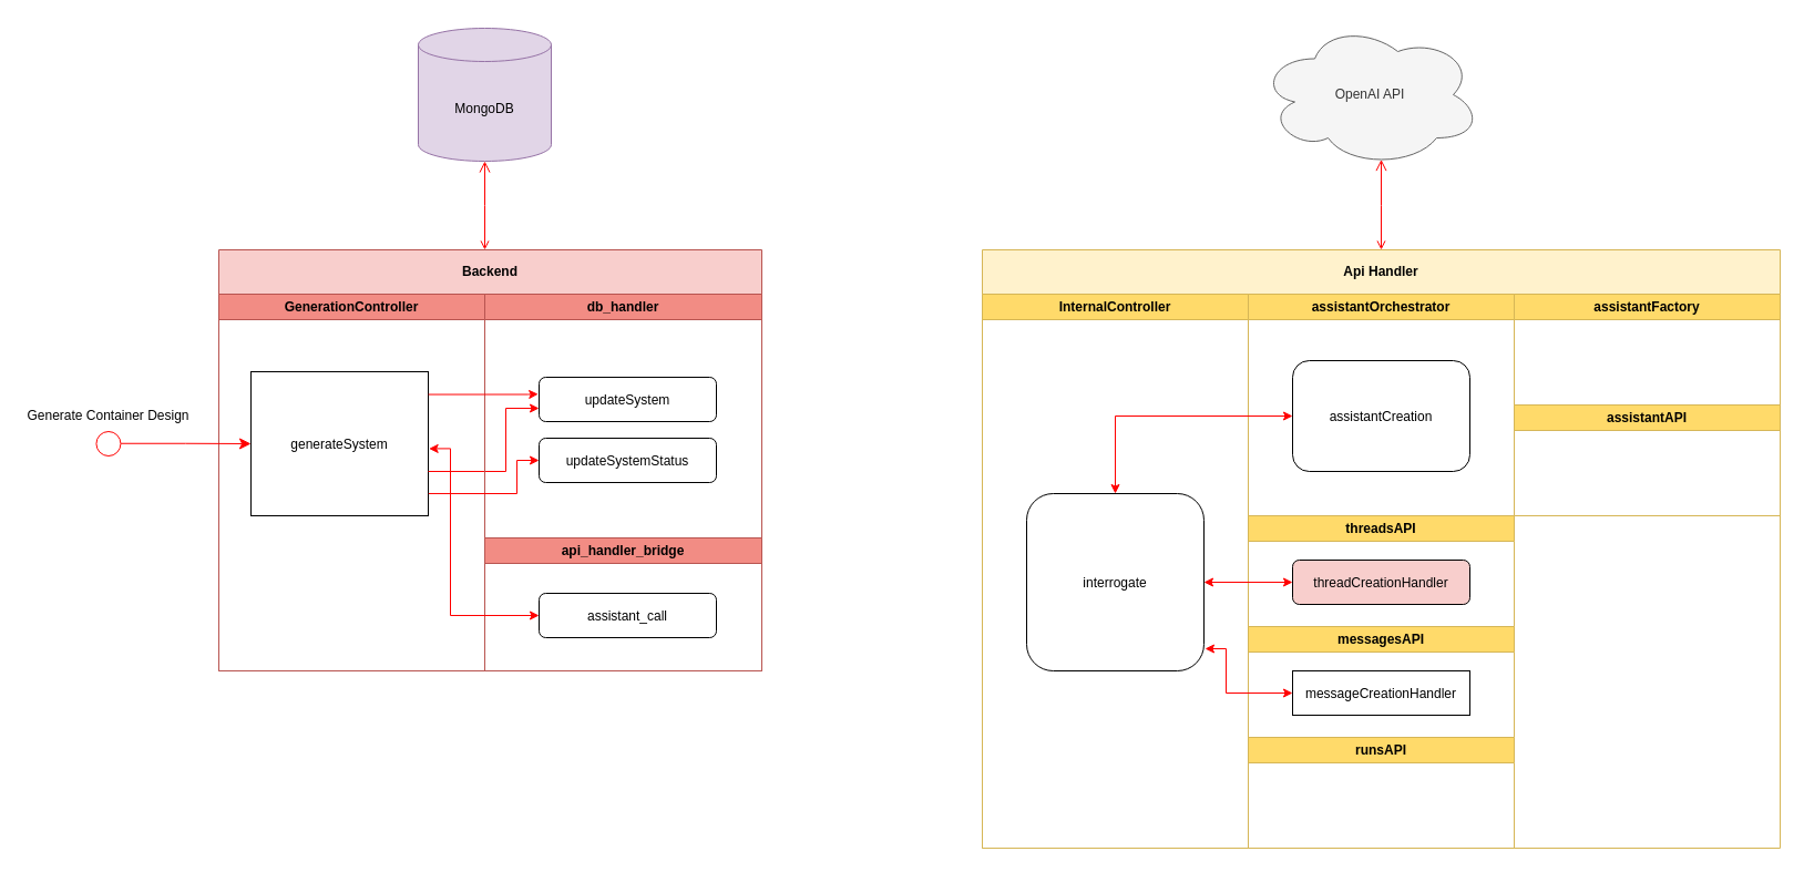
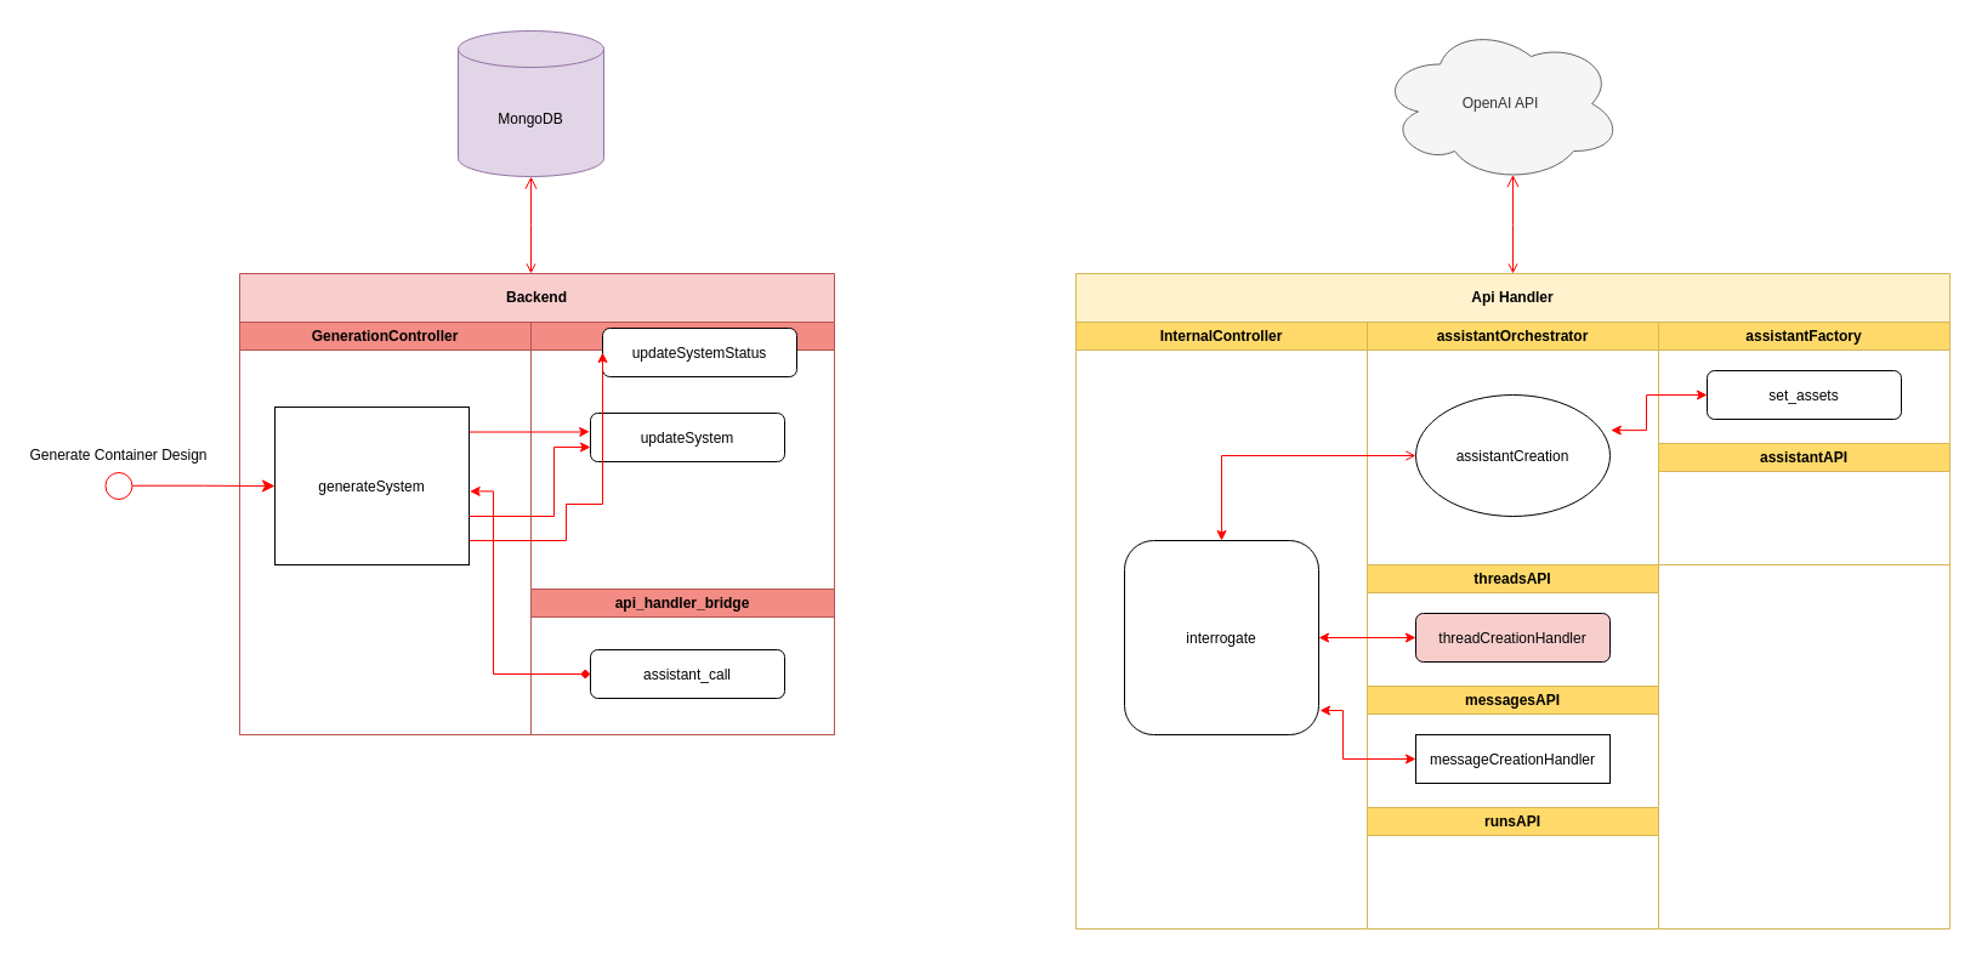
+ <mxCell id="25" value="set_assets" style="rounded=1;" vertex="1" parent="24"><mxGeometry x="40" y="40" width="160" height="40" as="geometry" /></mxCell>
+ <mxCell id="27" value="" style="edgeStyle=orthogonalEdgeStyle;rounded=0;orthogonalLoop=1;jettySize=auto;html=1;startArrow=classic;startFill=1;entryX=0;entryY=0.5;entryDx=0;entryDy=0;exitX=1.005;exitY=0.291;exitDx=0;exitDy=0;exitPerimeter=0;strokeColor=#ff0000;" edge="1" parent="18" source="22" target="25"><mxGeometry relative="1" as="geometry"><mxPoint x="450" y="110" as="sourcePoint" /><Array as="points"><mxPoint x="470" y="129" /><mxPoint x="470" y="100" /></Array></mxGeometry></mxCell>
- <mxCell id="23" value="" style="edgeStyle=orthogonalEdgeStyle;rounded=0;orthogonalLoop=1;jettySize=auto;html=1;startArrow=classic;startFill=1;entryX=0;entryY=0.5;entryDx=0;entryDy=0;strokeColor=#ff0000;" edge="1" parent="18" source="20" target="22"><mxGeometry relative="1" as="geometry"><Array as="points"><mxPoint x="120" y="150" /></Array></mxGeometry></mxCell>
+ <mxCell id="23" value="" style="edgeStyle=orthogonalEdgeStyle;rounded=0;orthogonalLoop=1;jettySize=auto;html=1;startArrow=classic;startFill=1;entryX=0;entryY=0.5;entryDx=0;entryDy=0;strokeColor=#ff0000;endArrow=open;" edge="1" parent="18" source="20" target="22"><mxGeometry relative="1" as="geometry"><Array as="points"><mxPoint x="120" y="150" /></Array></mxGeometry></mxCell>
- <mxCell id="22" value="assistantCreation" style="rounded=1;" vertex="1" parent="21"><mxGeometry x="40" y="60" width="160" height="100" as="geometry" /></mxCell>
+ <mxCell id="22" value="assistantCreation" style="ellipse;" vertex="1" parent="21"><mxGeometry x="40" y="60" width="160" height="100" as="geometry" /></mxCell>
- <mxCell id="8" value="updateSystemStatus" style="rounded=1;" vertex="1" parent="6"><mxGeometry x="49" y="130" width="160" height="40" as="geometry" /></mxCell>
+ <mxCell id="8" value="updateSystemStatus" style="rounded=1;" vertex="1" parent="6"><mxGeometry x="59" y="5" width="160" height="40" as="geometry" /></mxCell>
- <mxCell id="12" style="edgeStyle=orthogonalEdgeStyle;rounded=0;orthogonalLoop=1;jettySize=auto;html=1;entryX=0;entryY=0.5;entryDx=0;entryDy=0;startArrow=classic;startFill=1;strokeColor=#ff0000;exitX=1.004;exitY=0.534;exitDx=0;exitDy=0;exitPerimeter=0;" edge="1" parent="2" source="4" target="11"><mxGeometry relative="1" as="geometry"><mxPoint x="219" y="160" as="sourcePoint" /><Array as="points"><mxPoint x="209" y="179" /><mxPoint x="209" y="330" /></Array></mxGeometry></mxCell>
+ <mxCell id="12" style="edgeStyle=orthogonalEdgeStyle;rounded=0;orthogonalLoop=1;jettySize=auto;html=1;entryX=0;entryY=0.5;entryDx=0;entryDy=0;startArrow=classic;startFill=1;strokeColor=#ff0000;exitX=1.004;exitY=0.534;exitDx=0;exitDy=0;exitPerimeter=0;endArrow=diamond;" edge="1" parent="2" source="4" target="11"><mxGeometry relative="1" as="geometry"><mxPoint x="219" y="160" as="sourcePoint" /><Array as="points"><mxPoint x="209" y="179" /><mxPoint x="209" y="330" /></Array></mxGeometry></mxCell>
